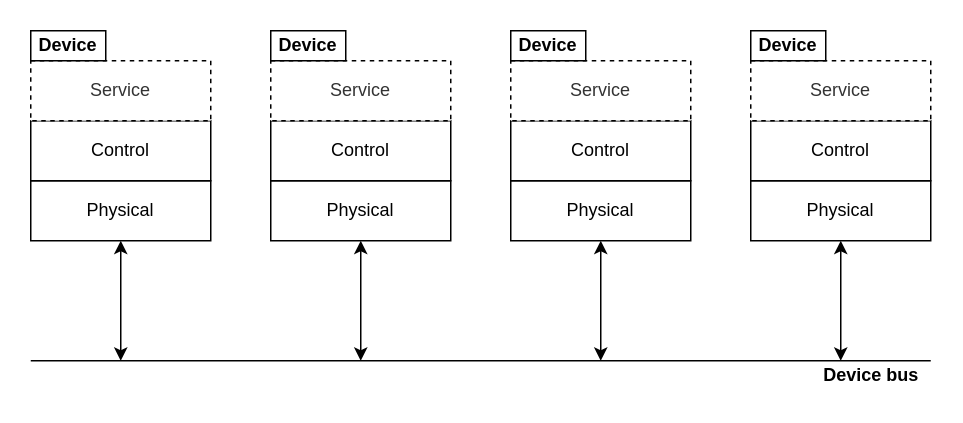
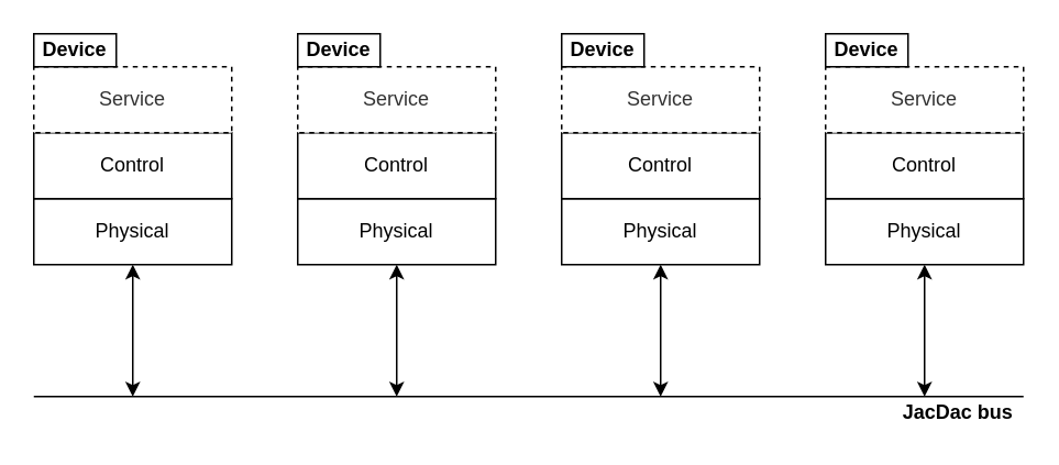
- <mxCell id="19" value="&lt;b&gt;Device bus&lt;/b&gt;" style="text;html=1;align=center;verticalAlign=middle;resizable=0;points=[];autosize=1;" parent="1" vertex="1"><mxGeometry x="540" y="240" width="80" height="20" as="geometry" /></mxCell>
+ <mxCell id="19" value="&lt;b&gt;JacDac bus&lt;/b&gt;" style="text;html=1;align=center;verticalAlign=middle;resizable=0;points=[];autosize=1;" parent="1" vertex="1"><mxGeometry x="540" y="240" width="80" height="20" as="geometry" /></mxCell>
